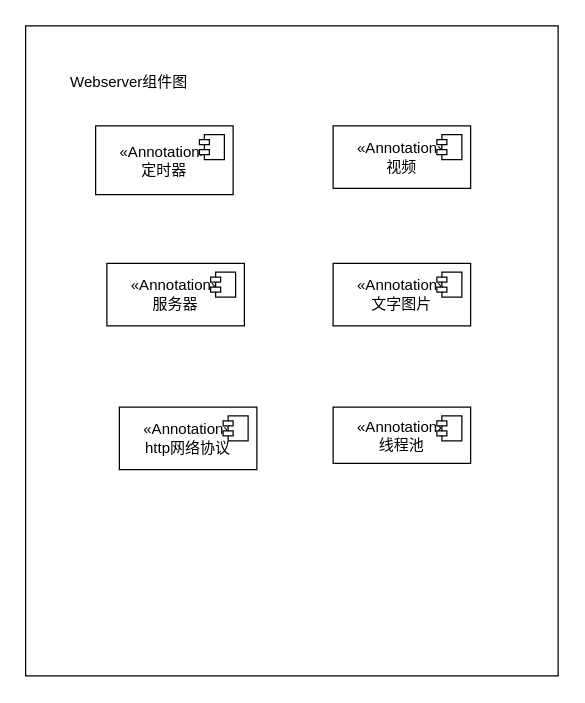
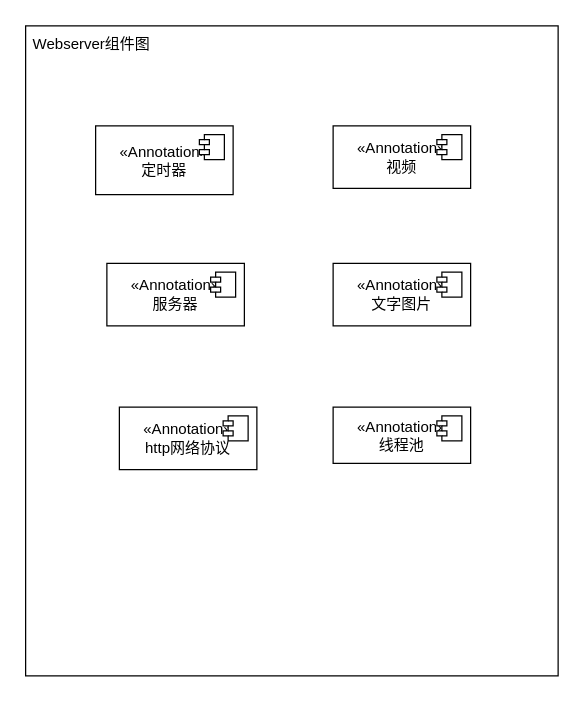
- <mxCell id="7" value="Webserver组件图" style="text;html=1;align=center;verticalAlign=middle;whiteSpace=wrap;rounded=0;" vertex="1" parent="1"><mxGeometry x="50" y="50" width="106" height="30" as="geometry" /></mxCell>
+ <mxCell id="7" value="Webserver组件图" style="text;html=1;align=center;verticalAlign=middle;whiteSpace=wrap;rounded=0;" vertex="1" parent="1"><mxGeometry x="20" y="20" width="106" height="30" as="geometry" /></mxCell>
